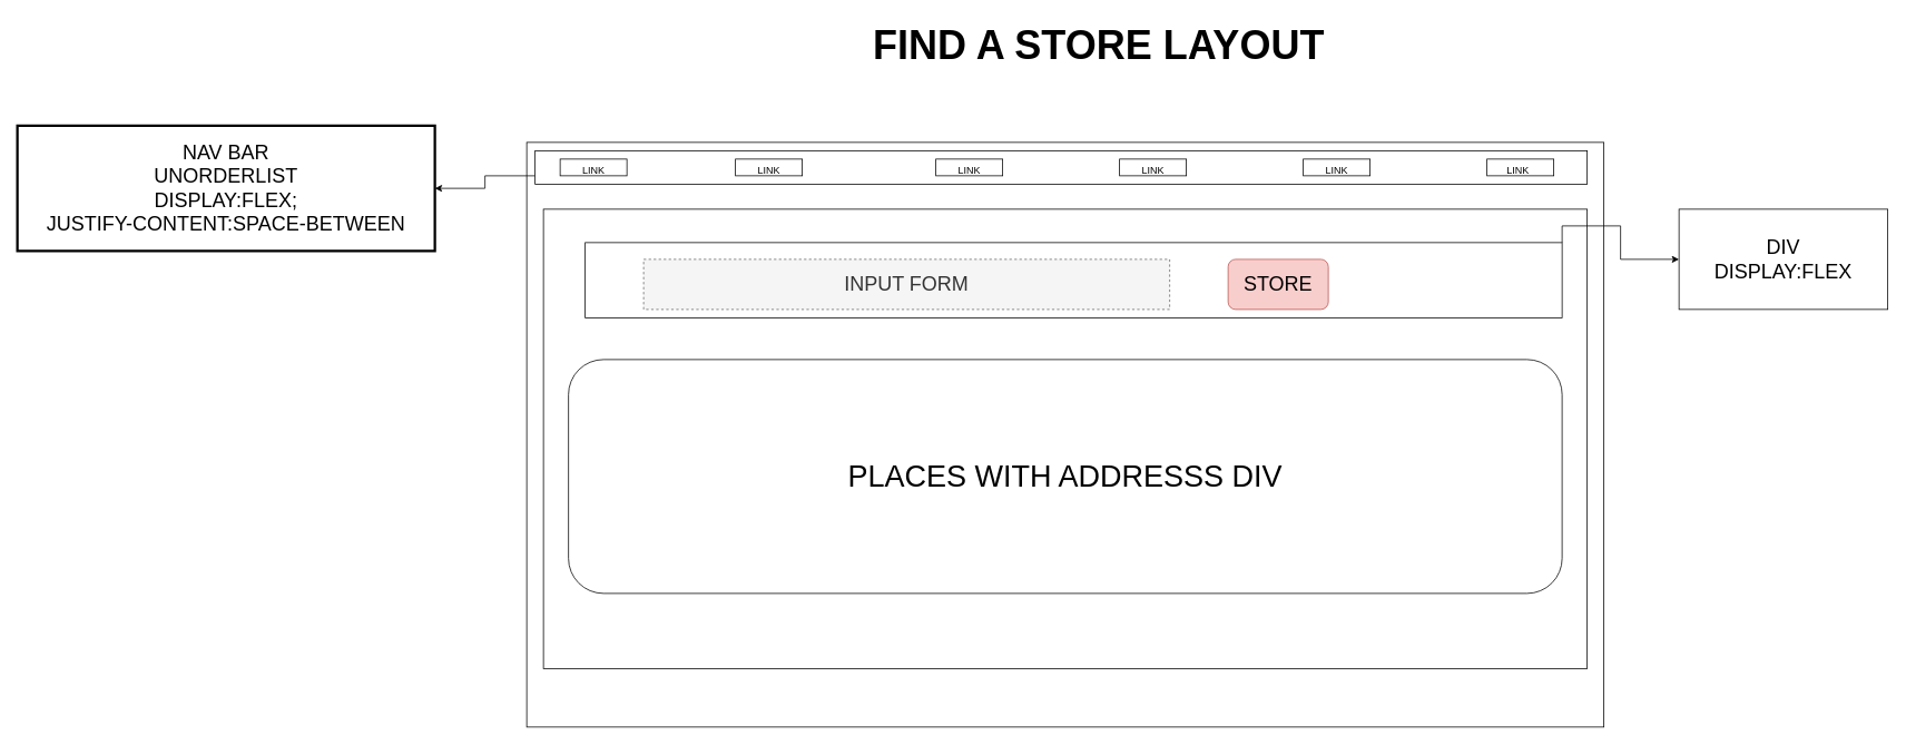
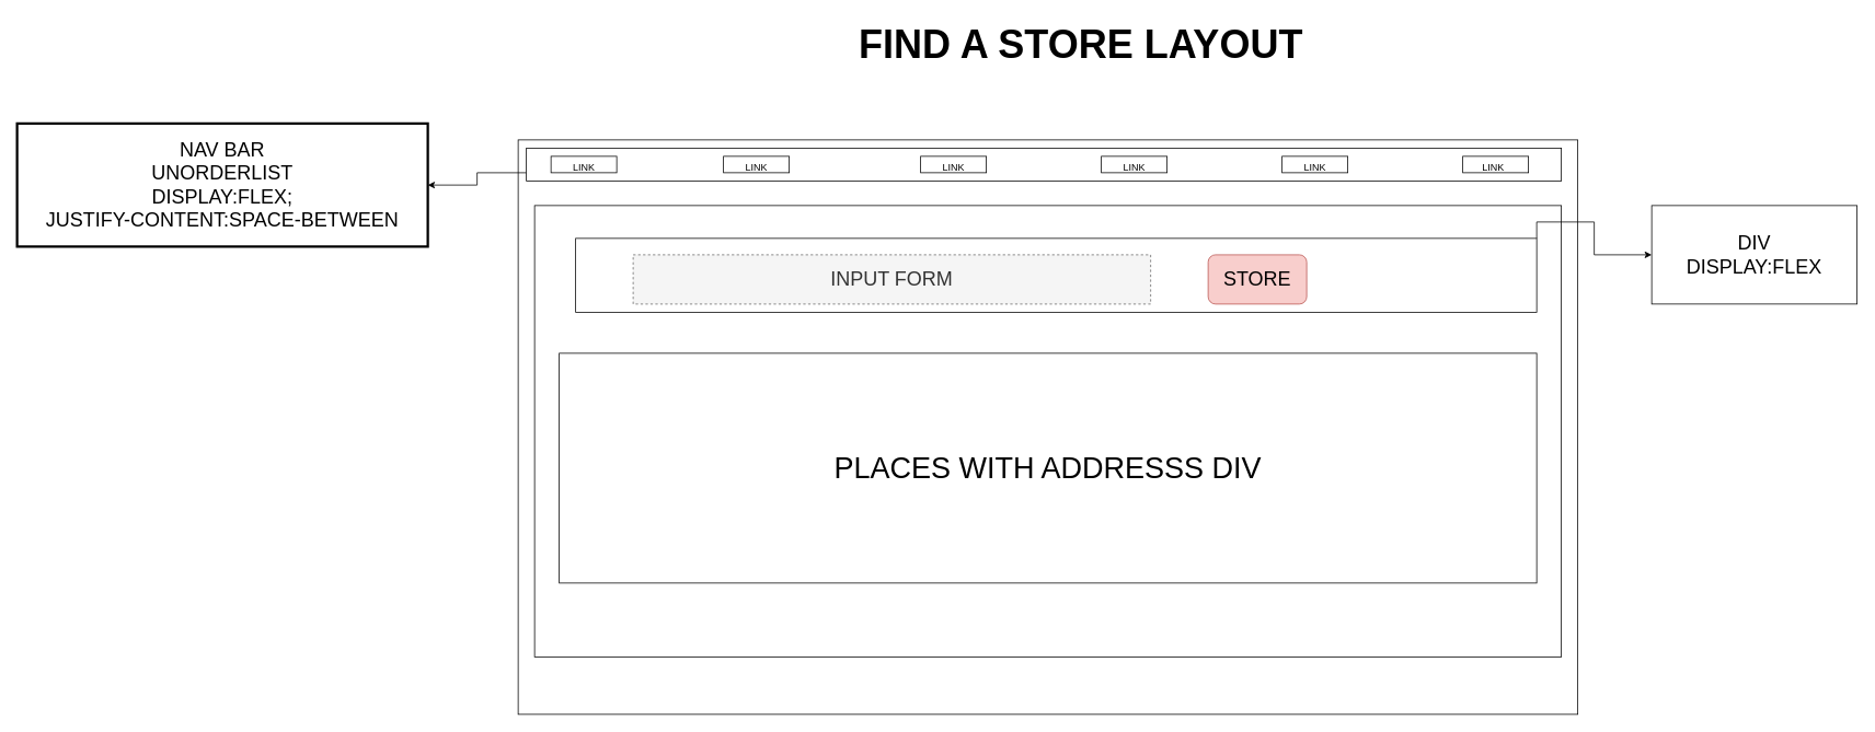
- <mxCell id="10" value="&lt;font style=&quot;font-size: 36px;&quot;&gt;PLACES WITH ADDRESSS DIV&lt;/font&gt;" style="whiteSpace=wrap;html=1;rounded=1;" vertex="1" parent="1"><mxGeometry x="680" y="430" width="1190" height="280" as="geometry" /></mxCell>
+ <mxCell id="10" value="&lt;font style=&quot;font-size: 36px;&quot;&gt;PLACES WITH ADDRESSS DIV&lt;/font&gt;" style="rounded=0;whiteSpace=wrap;html=1;" vertex="1" parent="1"><mxGeometry x="680" y="430" width="1190" height="280" as="geometry" /></mxCell>
